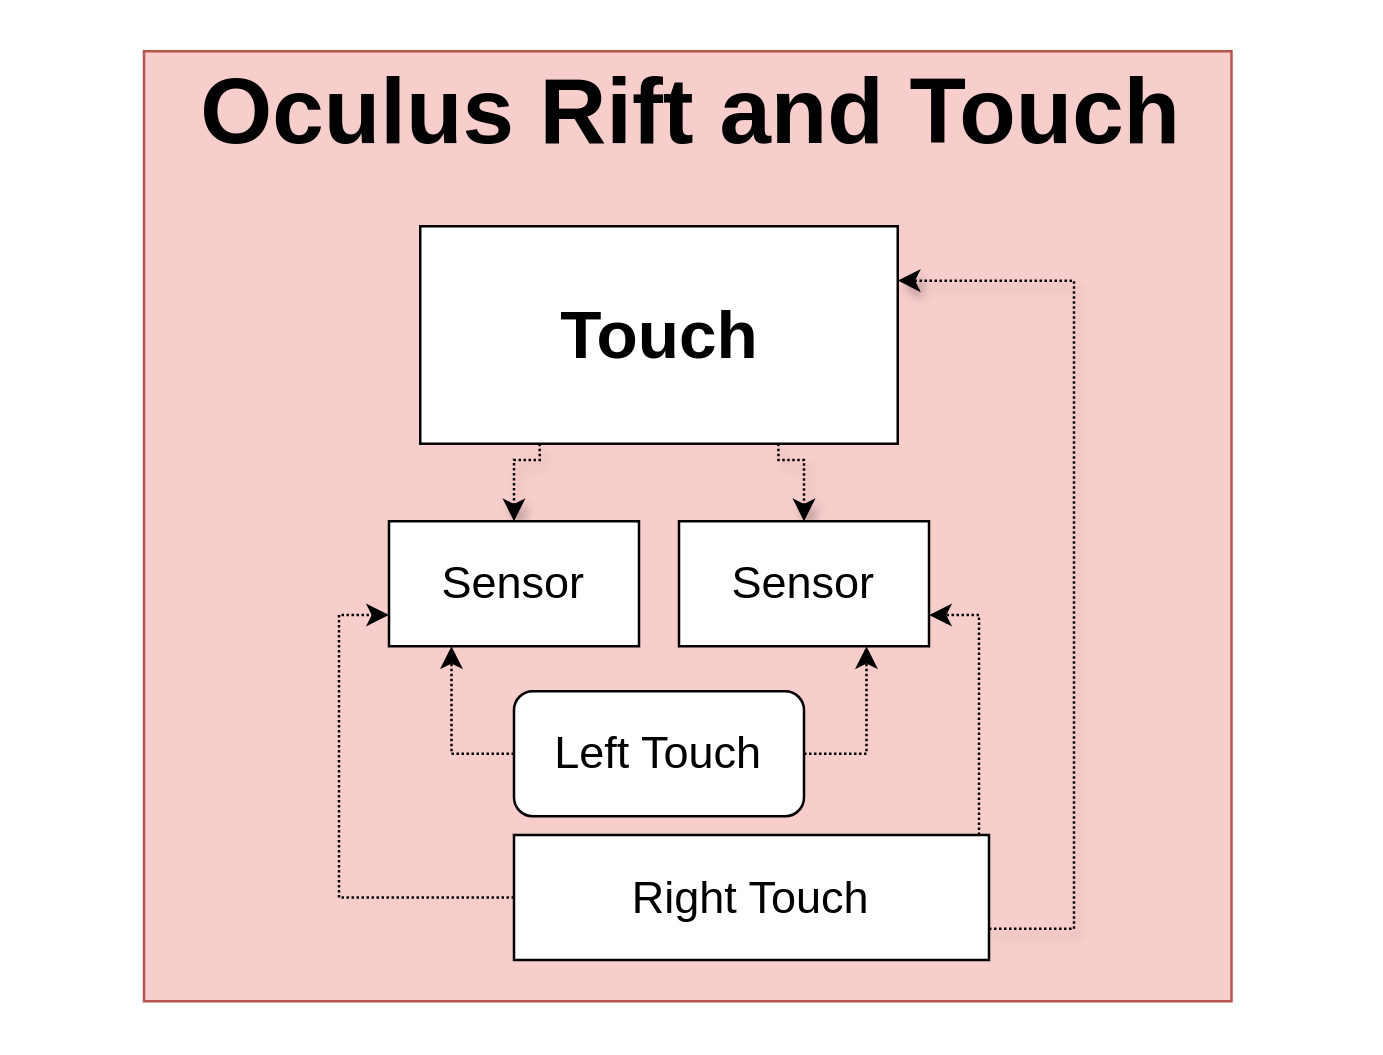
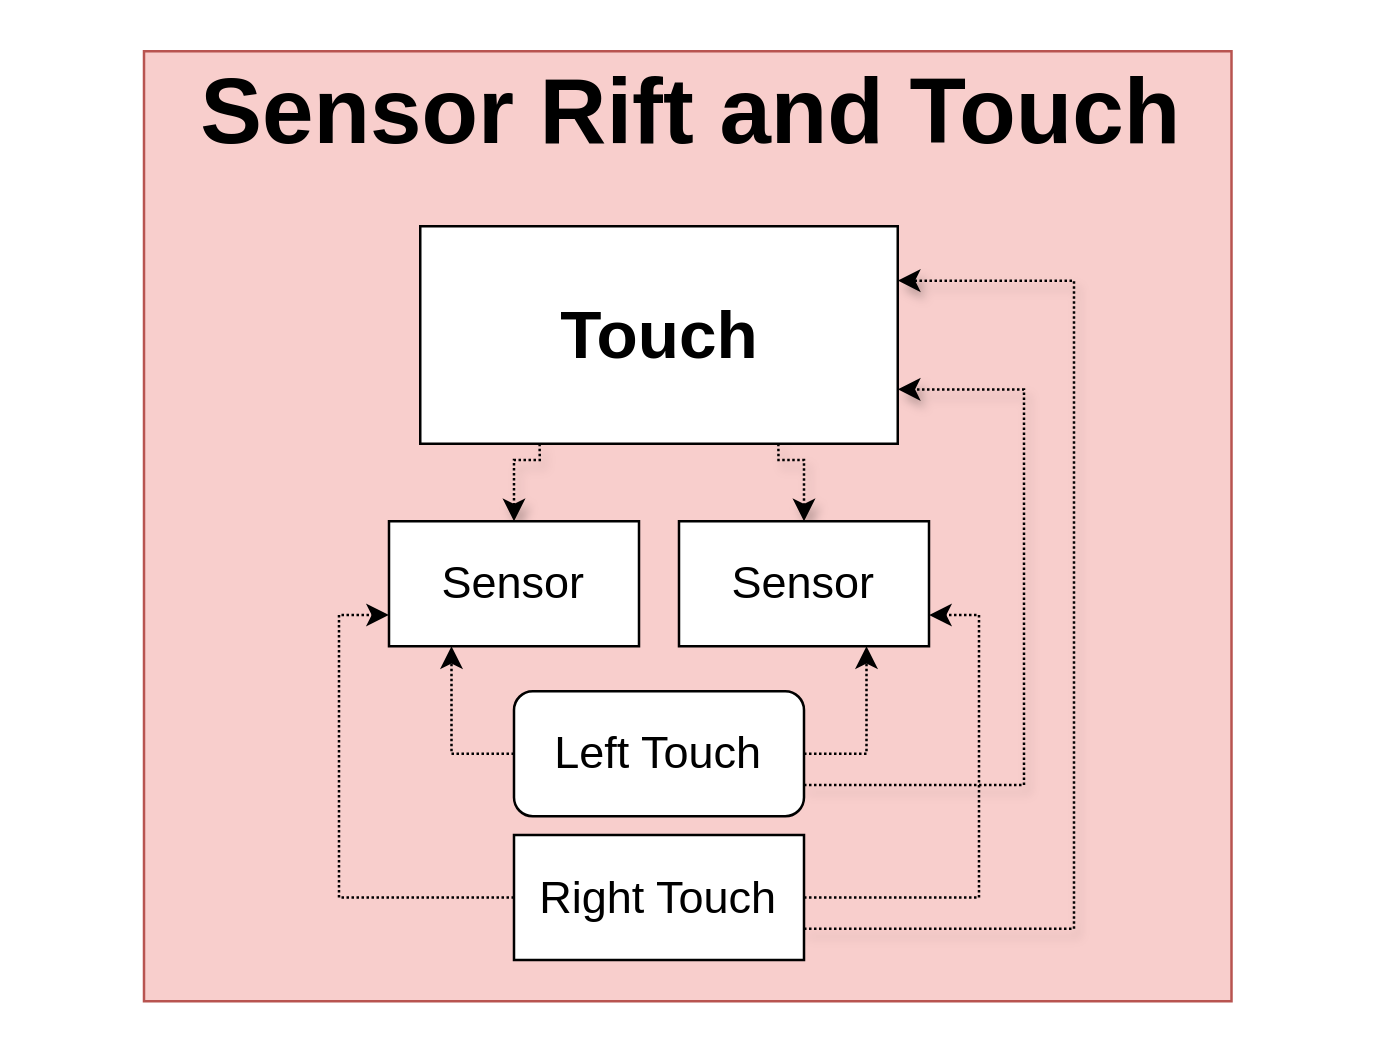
- <mxCell id="3" value="Oculus Rift and Touch" style="text;html=1;strokeColor=none;fillColor=none;align=center;verticalAlign=middle;whiteSpace=wrap;rounded=0;fontSize=37;fontStyle=1" parent="1" vertex="1"><mxGeometry x="20.5" y="20" width="510" height="50" as="geometry" /></mxCell>
+ <mxCell id="3" value="Sensor Rift and Touch" style="text;html=1;strokeColor=none;fillColor=none;align=center;verticalAlign=middle;whiteSpace=wrap;rounded=0;fontSize=37;fontStyle=1" parent="1" vertex="1"><mxGeometry x="20.5" y="20" width="510" height="50" as="geometry" /></mxCell>
+ <mxCell id="11" style="edgeStyle=orthogonalEdgeStyle;rounded=0;comic=0;jumpStyle=none;orthogonalLoop=1;jettySize=auto;html=1;exitX=1;exitY=0.75;exitDx=0;exitDy=0;entryX=1;entryY=0.75;entryDx=0;entryDy=0;shadow=1;startArrow=none;startFill=0;strokeColor=#000000;strokeWidth=1;fontSize=23;dashed=1;dashPattern=1 1;" parent="1" source="12" target="6" edge="1"><mxGeometry relative="1" as="geometry"><Array as="points"><mxPoint x="409" y="313.5" /><mxPoint x="409" y="155.5" /></Array></mxGeometry></mxCell>
- <mxCell id="16" value="Right Touch" style="whiteSpace=wrap;html=1;align=center;fontSize=18;" parent="1" vertex="1"><mxGeometry x="205" y="333.5" width="190" height="50" as="geometry" /></mxCell>
+ <mxCell id="16" value="Right Touch" style="whiteSpace=wrap;html=1;align=center;fontSize=18;" parent="1" vertex="1"><mxGeometry x="205" y="333.5" width="116" height="50" as="geometry" /></mxCell>
